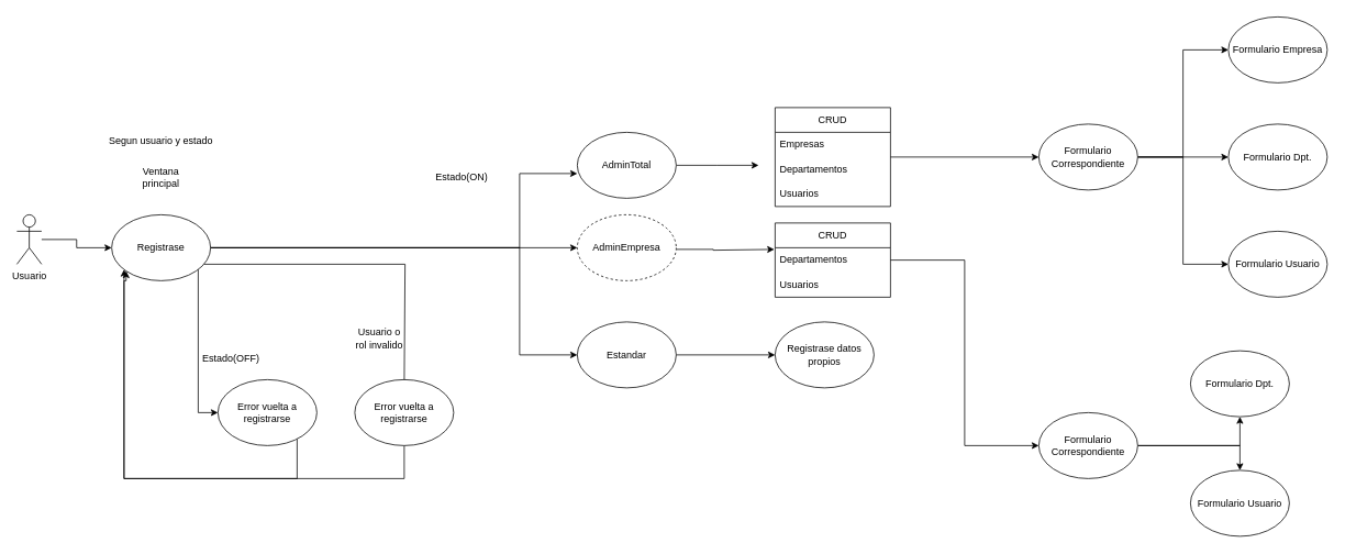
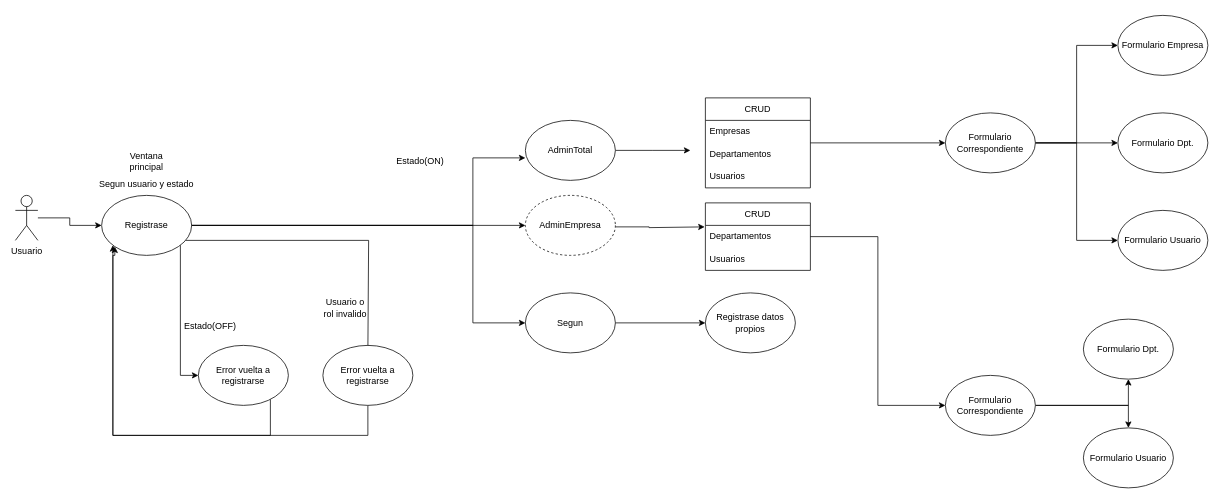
- <mxCell id="12" value="Segun usuario y estado" style="text;html=1;align=center;verticalAlign=middle;whiteSpace=wrap;rounded=0;" vertex="1" parent="1"><mxGeometry x="115" y="155" width="160" height="30" as="geometry" /></mxCell>
+ <mxCell id="12" value="Segun usuario y estado" style="text;html=1;align=center;verticalAlign=middle;whiteSpace=wrap;rounded=0;" vertex="1" parent="1"><mxGeometry x="115" y="230" width="160" height="30" as="geometry" /></mxCell>
- <mxCell id="19" value="Estandar" style="ellipse;whiteSpace=wrap;html=1;" vertex="1" parent="1"><mxGeometry x="700" y="390" width="120" height="80" as="geometry" /></mxCell>
+ <mxCell id="19" value="Segun" style="ellipse;whiteSpace=wrap;html=1;" vertex="1" parent="1"><mxGeometry x="700" y="390" width="120" height="80" as="geometry" /></mxCell>
